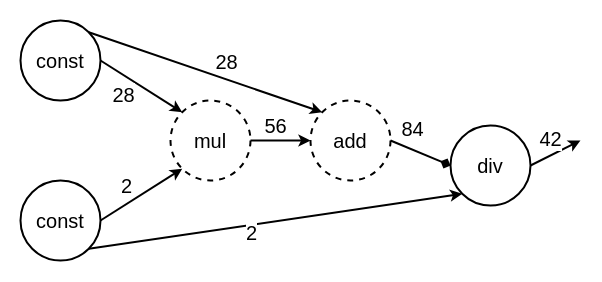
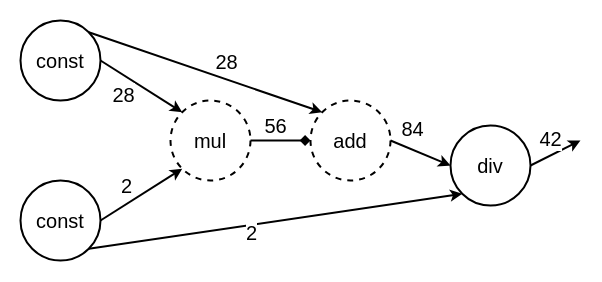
- <mxCell id="11" value="" style="endArrow=classic;html=1;strokeWidth=2;exitX=1;exitY=0.5;exitDx=0;exitDy=0;entryX=0;entryY=0.5;entryDx=0;entryDy=0;" parent="1" source="4" target="5" edge="1"><mxGeometry width="50" height="50" relative="1" as="geometry"><mxPoint x="20" y="330" as="sourcePoint" /><mxPoint x="70" y="280" as="targetPoint" /></mxGeometry></mxCell>
+ <mxCell id="11" value="" style="endArrow=diamond;html=1;strokeWidth=2;exitX=1;exitY=0.5;exitDx=0;exitDy=0;entryX=0;entryY=0.5;entryDx=0;entryDy=0;" parent="1" source="4" target="5" edge="1"><mxGeometry width="50" height="50" relative="1" as="geometry"><mxPoint x="20" y="330" as="sourcePoint" /><mxPoint x="70" y="280" as="targetPoint" /></mxGeometry></mxCell>
- <mxCell id="13" value="" style="endArrow=diamond;html=1;strokeWidth=2;exitX=1;exitY=0.5;exitDx=0;exitDy=0;entryX=0;entryY=0.5;entryDx=0;entryDy=0;" parent="1" source="5" target="6" edge="1"><mxGeometry width="50" height="50" relative="1" as="geometry"><mxPoint x="20" y="330" as="sourcePoint" /><mxPoint x="70" y="280" as="targetPoint" /></mxGeometry></mxCell>
+ <mxCell id="13" value="" style="endArrow=classic;html=1;strokeWidth=2;exitX=1;exitY=0.5;exitDx=0;exitDy=0;entryX=0;entryY=0.5;entryDx=0;entryDy=0;" parent="1" source="5" target="6" edge="1"><mxGeometry width="50" height="50" relative="1" as="geometry"><mxPoint x="20" y="330" as="sourcePoint" /><mxPoint x="70" y="280" as="targetPoint" /></mxGeometry></mxCell>
